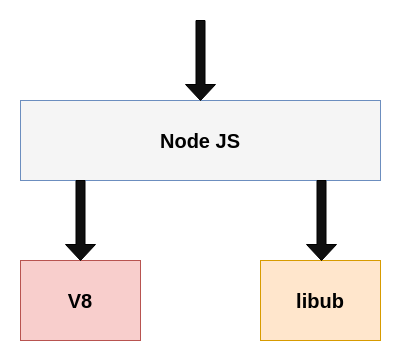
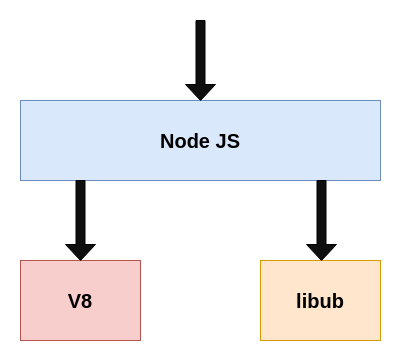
- <mxCell id="2" value="&lt;font style=&quot;font-size: 20px;&quot;&gt;&lt;b&gt;Node JS&lt;/b&gt;&lt;/font&gt;" style="rounded=0;whiteSpace=wrap;html=1;fillColor=#f5f5f5;strokeColor=#6c8ebf;" parent="1" vertex="1"><mxGeometry x="20" y="100" width="360" height="80" as="geometry" /></mxCell>
+ <mxCell id="2" value="&lt;font style=&quot;font-size: 20px;&quot;&gt;&lt;b&gt;Node JS&lt;/b&gt;&lt;/font&gt;" style="rounded=0;whiteSpace=wrap;html=1;fillColor=#dae8fc;strokeColor=#6c8ebf;" parent="1" vertex="1"><mxGeometry x="20" y="100" width="360" height="80" as="geometry" /></mxCell>
